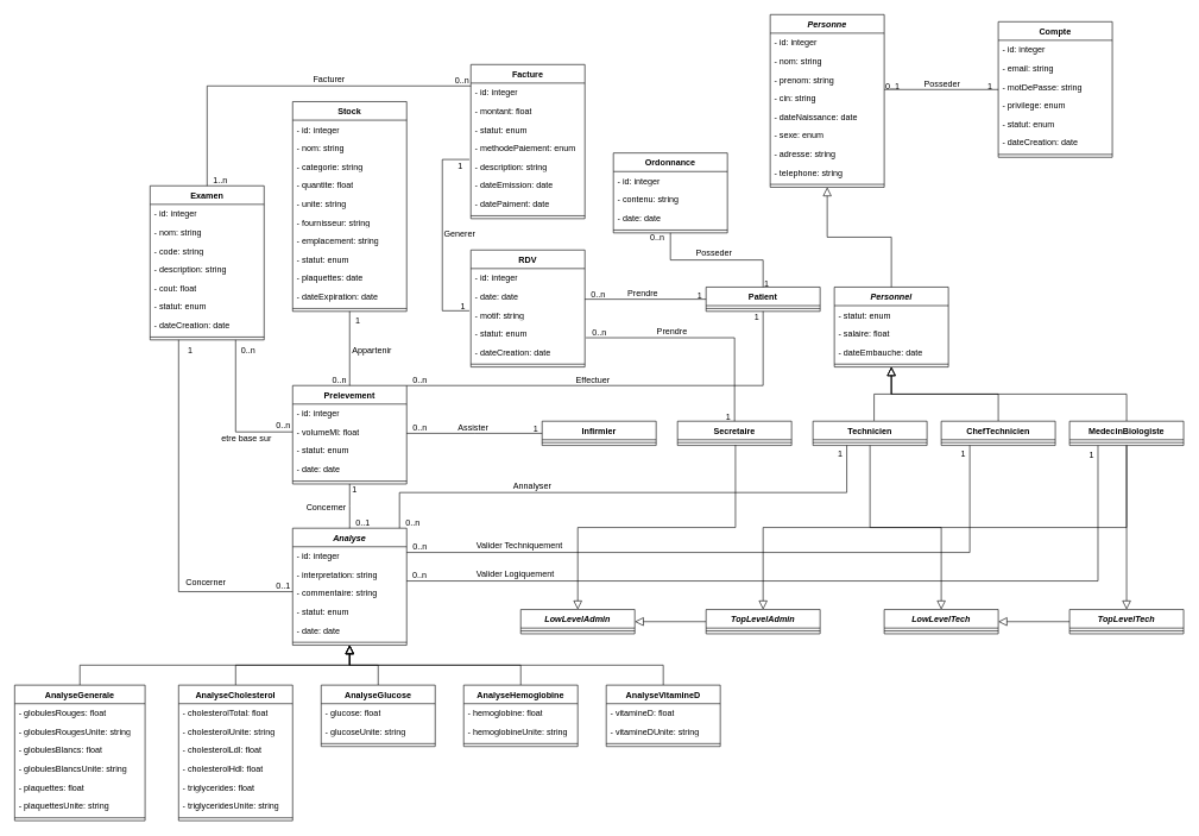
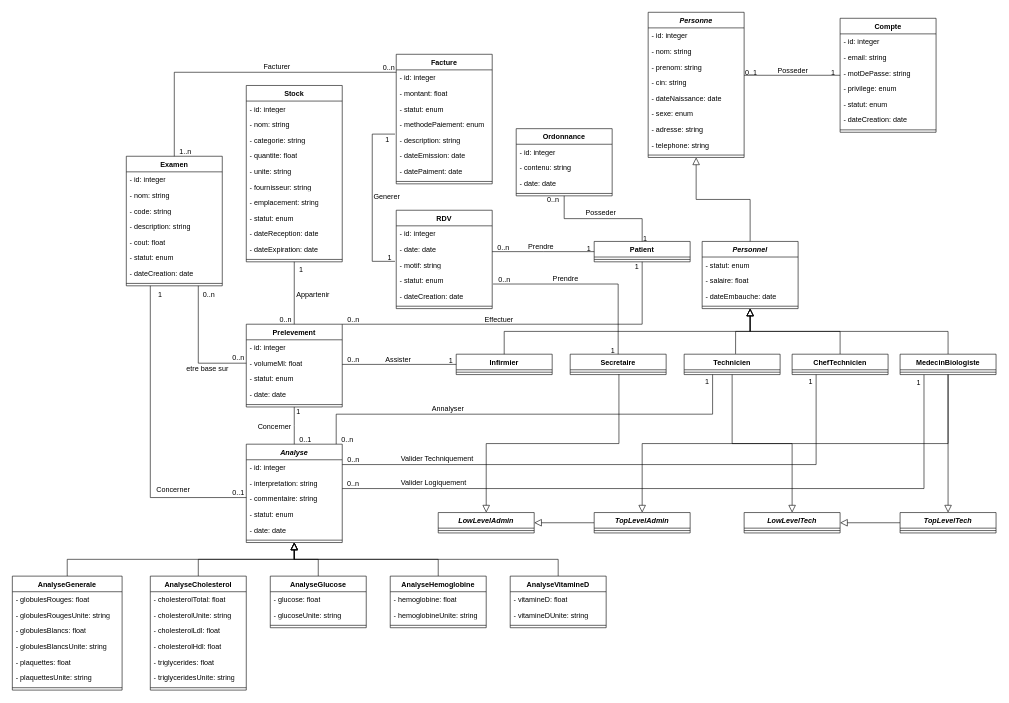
- <mxCell id="82" value="- plaquettes: date" style="text;strokeColor=none;fillColor=none;align=left;verticalAlign=top;spacingLeft=4;spacingRight=4;overflow=hidden;rotatable=0;points=[[0,0.5],[1,0.5]];portConstraint=eastwest;whiteSpace=wrap;html=1;" vertex="1" parent="73"><mxGeometry y="234" width="160" height="26" as="geometry" /></mxCell>
+ <mxCell id="82" value="- dateReception: date" style="text;strokeColor=none;fillColor=none;align=left;verticalAlign=top;spacingLeft=4;spacingRight=4;overflow=hidden;rotatable=0;points=[[0,0.5],[1,0.5]];portConstraint=eastwest;whiteSpace=wrap;html=1;" vertex="1" parent="73"><mxGeometry y="234" width="160" height="26" as="geometry" /></mxCell>
+ <mxCell id="64" value="" style="edgeStyle=orthogonalEdgeStyle;rounded=0;orthogonalLoop=1;jettySize=auto;html=1;endArrow=block;endFill=0;endSize=10;exitX=0.5;exitY=0;exitDx=0;exitDy=0;" edge="1" parent="1" source="32" target="14"><mxGeometry relative="1" as="geometry"><mxPoint x="1250" y="514" as="targetPoint" /><mxPoint x="810" y="607" as="sourcePoint" /></mxGeometry></mxCell>
